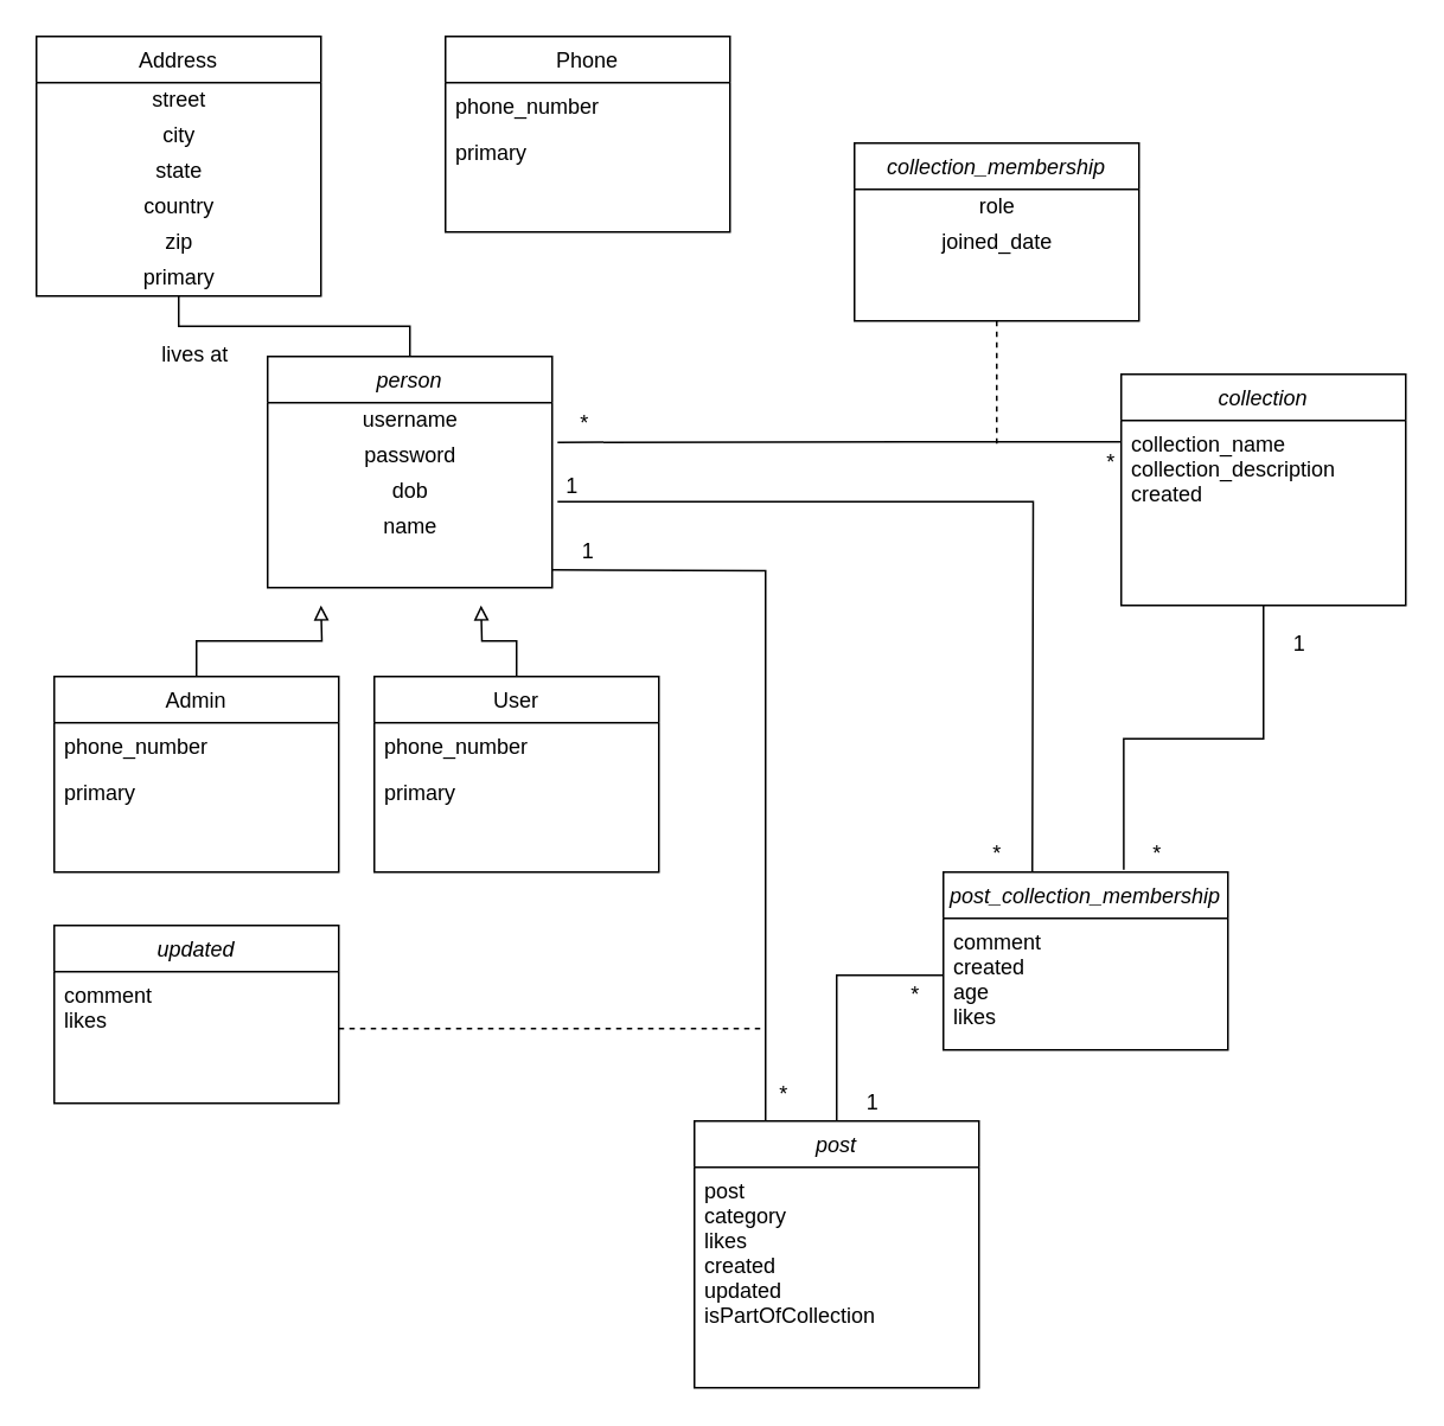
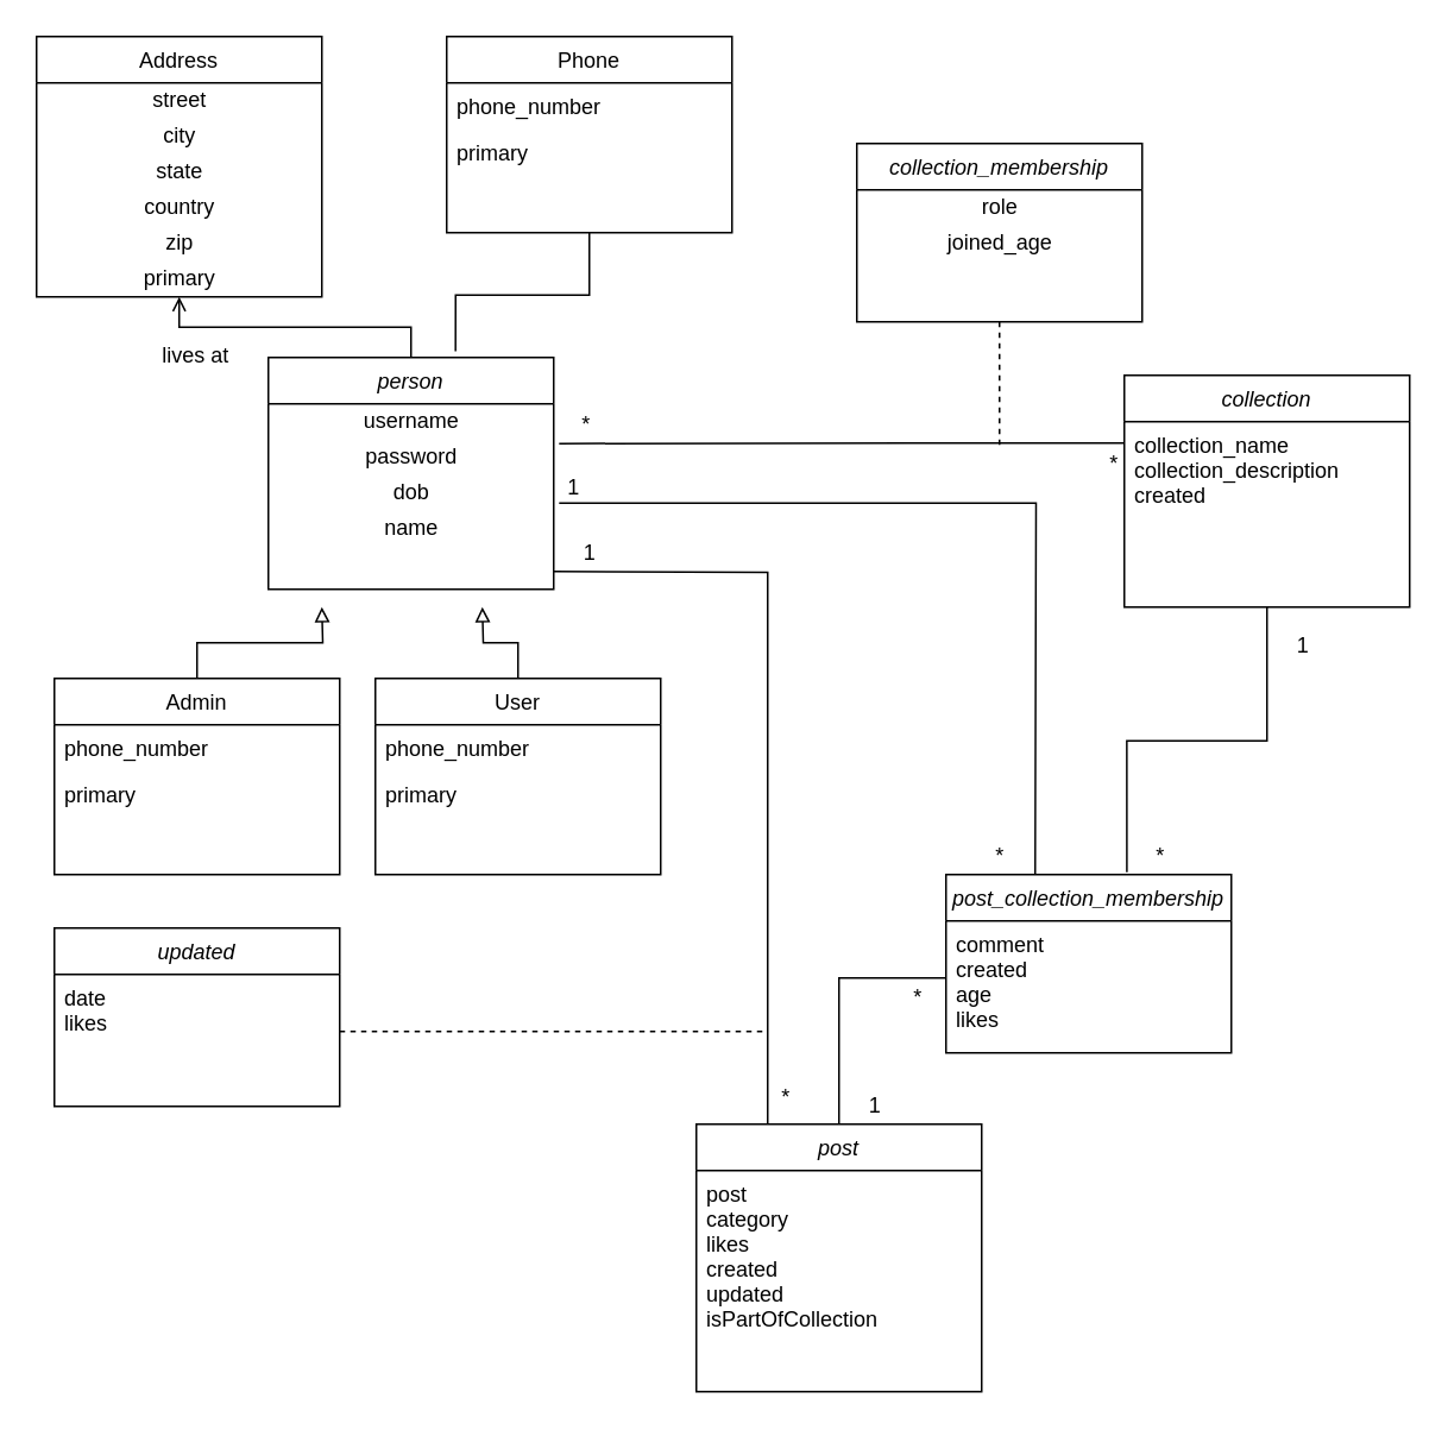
- <mxCell id="26" value="joined_date" style="text;html=1;align=center;verticalAlign=middle;resizable=0;points=[];autosize=1;" vertex="1" parent="24"><mxGeometry y="46" width="160" height="20" as="geometry" /></mxCell>
+ <mxCell id="26" value="joined_age" style="text;html=1;align=center;verticalAlign=middle;resizable=0;points=[];autosize=1;" vertex="1" parent="24"><mxGeometry y="46" width="160" height="20" as="geometry" /></mxCell>
+ <mxCell id="4" style="edgeStyle=orthogonalEdgeStyle;rounded=0;orthogonalLoop=1;jettySize=auto;html=1;entryX=0.656;entryY=-0.027;entryDx=0;entryDy=0;entryPerimeter=0;endArrow=none;endFill=0;" edge="1" parent="1" source="5" target="10"><mxGeometry relative="1" as="geometry" /></mxCell>
- <mxCell id="2" value="" style="endArrow=none;shadow=0;strokeWidth=1;strokeColor=#000000;rounded=0;endFill=0;edgeStyle=elbowEdgeStyle;elbow=vertical;" edge="1" parent="1" source="10" target="27"><mxGeometry x="0.5" y="41" relative="1" as="geometry"><mxPoint x="390" y="202" as="sourcePoint" /><mxPoint x="550" y="202" as="targetPoint" /><mxPoint x="-40" y="32" as="offset" /></mxGeometry></mxCell>
+ <mxCell id="2" value="" style="endArrow=open;shadow=0;strokeWidth=1;strokeColor=#000000;rounded=0;endFill=0;edgeStyle=elbowEdgeStyle;elbow=vertical;" edge="1" parent="1" source="10" target="27"><mxGeometry x="0.5" y="41" relative="1" as="geometry"><mxPoint x="390" y="202" as="sourcePoint" /><mxPoint x="550" y="202" as="targetPoint" /><mxPoint x="-40" y="32" as="offset" /></mxGeometry></mxCell>
- <mxCell id="47" value="comment&#10;likes" style="text;align=left;verticalAlign=top;spacingLeft=4;spacingRight=4;overflow=hidden;rotatable=0;points=[[0,0.5],[1,0.5]];portConstraint=eastwest;rounded=0;shadow=0;html=0;" vertex="1" parent="46"><mxGeometry y="26" width="160" height="64" as="geometry" /></mxCell>
+ <mxCell id="47" value="date&#10;likes" style="text;align=left;verticalAlign=top;spacingLeft=4;spacingRight=4;overflow=hidden;rotatable=0;points=[[0,0.5],[1,0.5]];portConstraint=eastwest;rounded=0;shadow=0;html=0;" vertex="1" parent="46"><mxGeometry y="26" width="160" height="64" as="geometry" /></mxCell>
